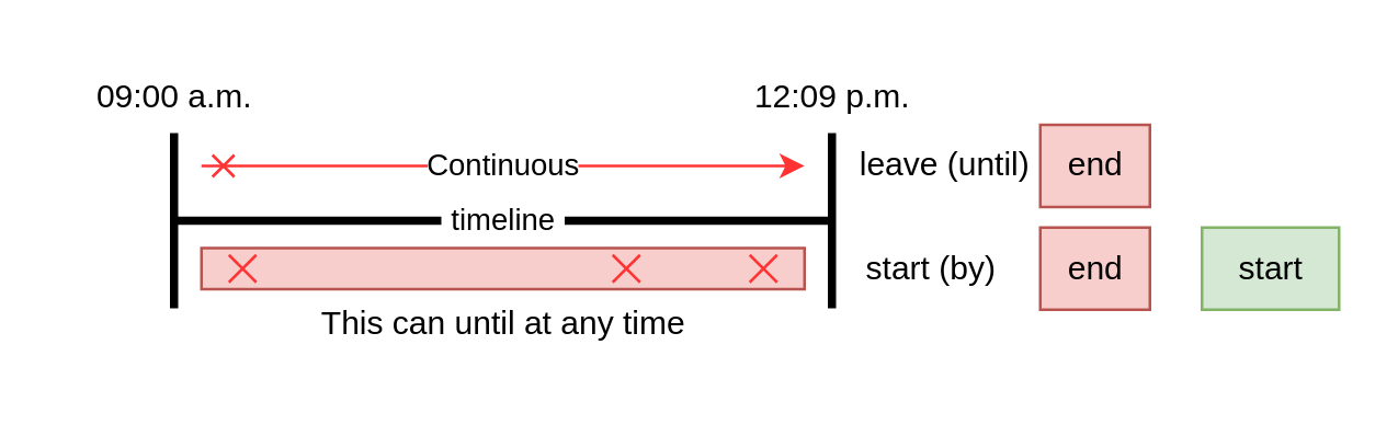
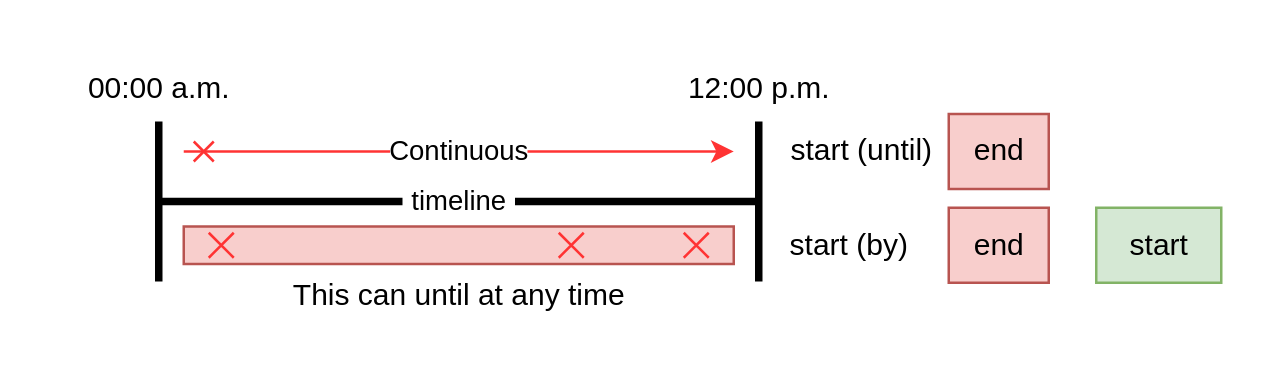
- <mxCell id="4" value="09:00 a.m." style="text;html=1;align=center;verticalAlign=middle;resizable=0;points=[];autosize=1;strokeColor=none;fillColor=none;" vertex="1" parent="1"><mxGeometry x="20" y="20" width="80" height="30" as="geometry" /></mxCell>
+ <mxCell id="4" value="00:00 a.m." style="text;html=1;align=center;verticalAlign=middle;resizable=0;points=[];autosize=1;strokeColor=none;fillColor=none;" vertex="1" parent="1"><mxGeometry x="20" y="20" width="80" height="30" as="geometry" /></mxCell>
- <mxCell id="5" value="12:09 p.m." style="text;html=1;align=center;verticalAlign=middle;resizable=0;points=[];autosize=1;strokeColor=none;fillColor=none;" vertex="1" parent="1"><mxGeometry x="260" y="20" width="80" height="30" as="geometry" /></mxCell>
+ <mxCell id="5" value="12:00 p.m." style="text;html=1;align=center;verticalAlign=middle;resizable=0;points=[];autosize=1;strokeColor=none;fillColor=none;" vertex="1" parent="1"><mxGeometry x="260" y="20" width="80" height="30" as="geometry" /></mxCell>
- <mxCell id="7" value="leave (until)" style="text;html=1;align=center;verticalAlign=middle;resizable=0;points=[];autosize=1;strokeColor=none;fillColor=none;" vertex="1" parent="1"><mxGeometry x="296" y="45" width="90" height="30" as="geometry" /></mxCell>
+ <mxCell id="7" value="start (until)" style="text;html=1;align=center;verticalAlign=middle;resizable=0;points=[];autosize=1;strokeColor=none;fillColor=none;" vertex="1" parent="1"><mxGeometry x="296" y="45" width="90" height="30" as="geometry" /></mxCell>
